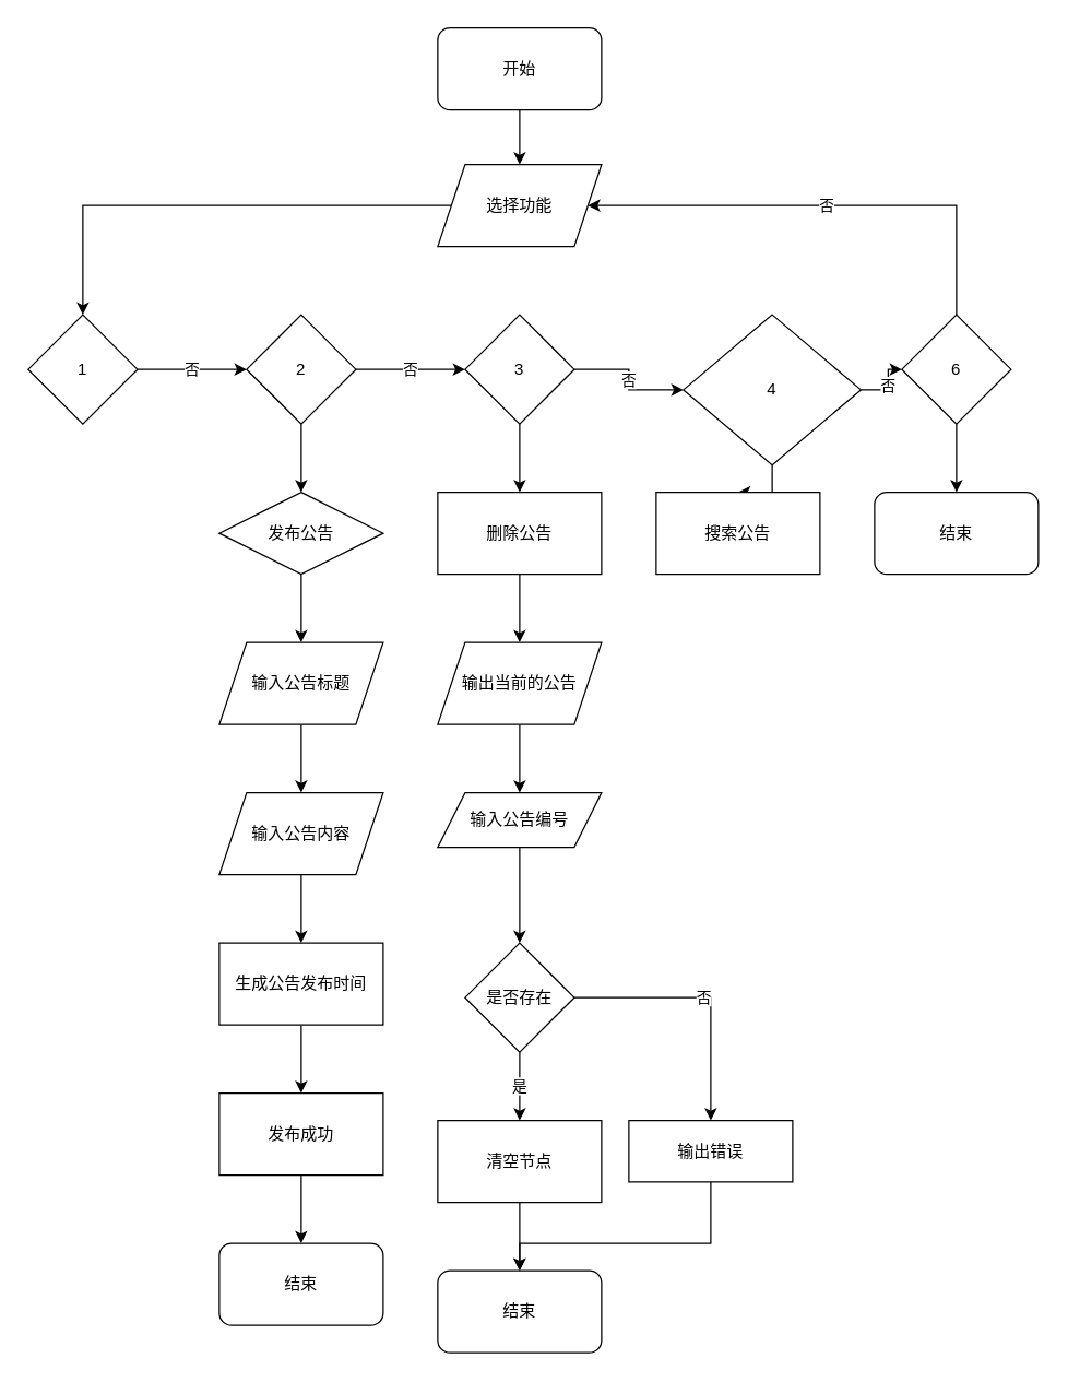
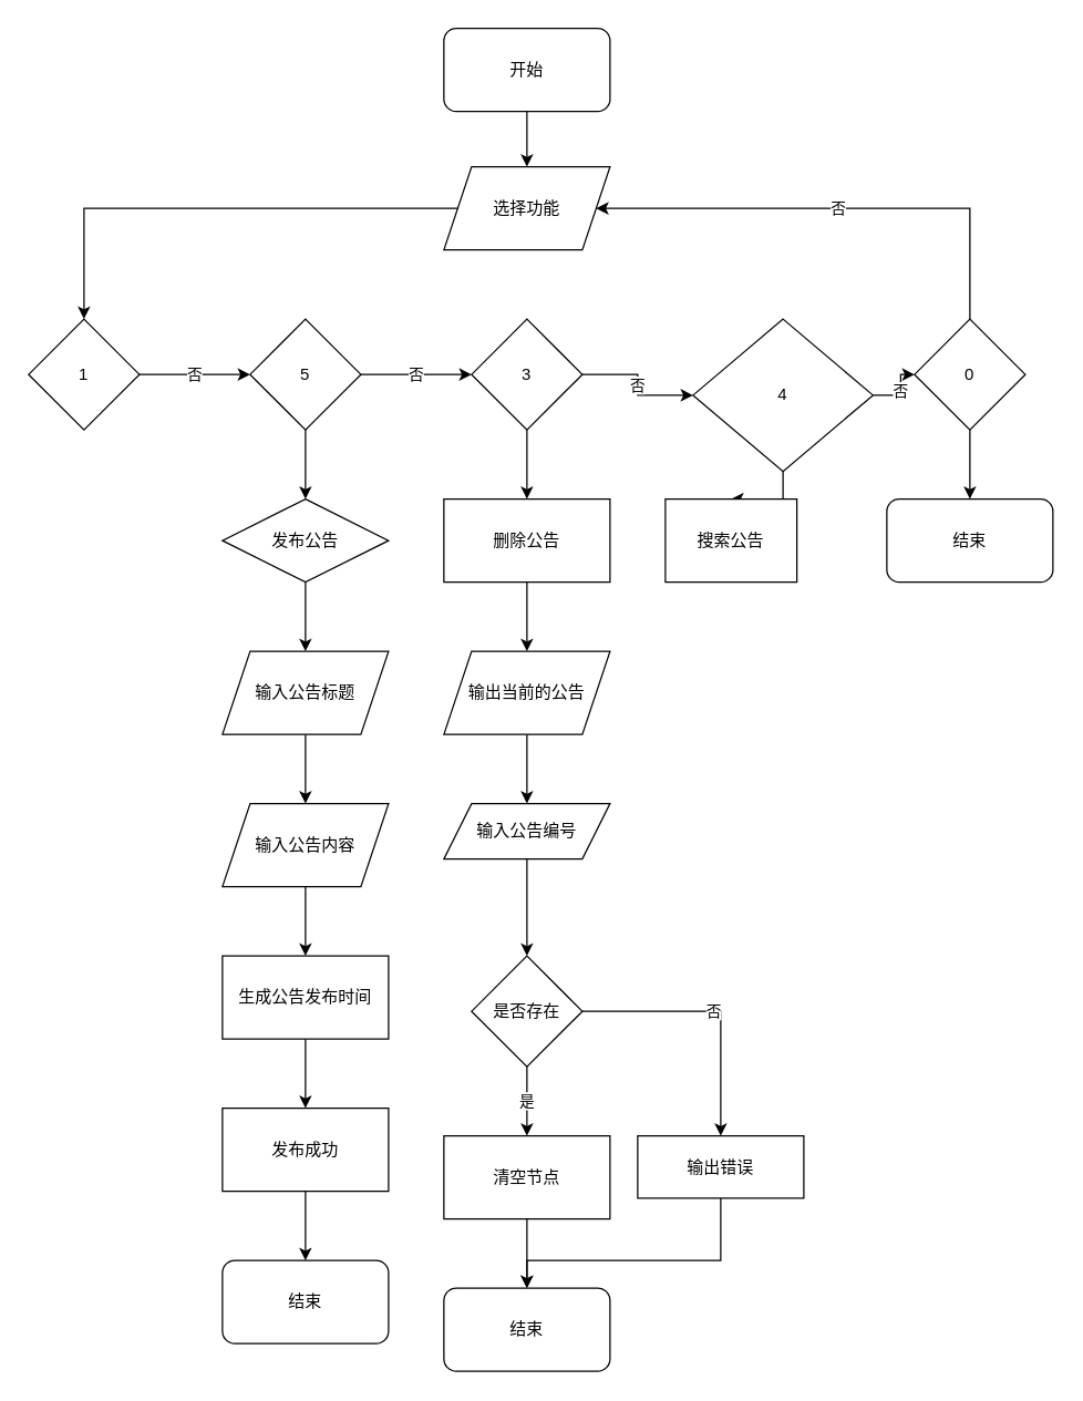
- <mxCell id="10" value="2" style="rhombus;whiteSpace=wrap;html=1;" vertex="1" parent="1"><mxGeometry x="180" y="230" width="80" height="80" as="geometry" /></mxCell>
+ <mxCell id="10" value="5" style="rhombus;whiteSpace=wrap;html=1;" vertex="1" parent="1"><mxGeometry x="180" y="230" width="80" height="80" as="geometry" /></mxCell>
- <mxCell id="19" value="6" style="rhombus;whiteSpace=wrap;html=1;" vertex="1" parent="1"><mxGeometry x="660" y="230" width="80" height="80" as="geometry" /></mxCell>
+ <mxCell id="19" value="0" style="rhombus;whiteSpace=wrap;html=1;" vertex="1" parent="1"><mxGeometry x="660" y="230" width="80" height="80" as="geometry" /></mxCell>
- <mxCell id="45" value="搜索公告" style="whiteSpace=wrap;html=1;" vertex="1" parent="1"><mxGeometry x="480" y="360" width="120" height="60" as="geometry" /></mxCell>
+ <mxCell id="45" value="搜索公告" style="whiteSpace=wrap;html=1;" vertex="1" parent="1"><mxGeometry x="480" y="360" width="95" height="60" as="geometry" /></mxCell>
